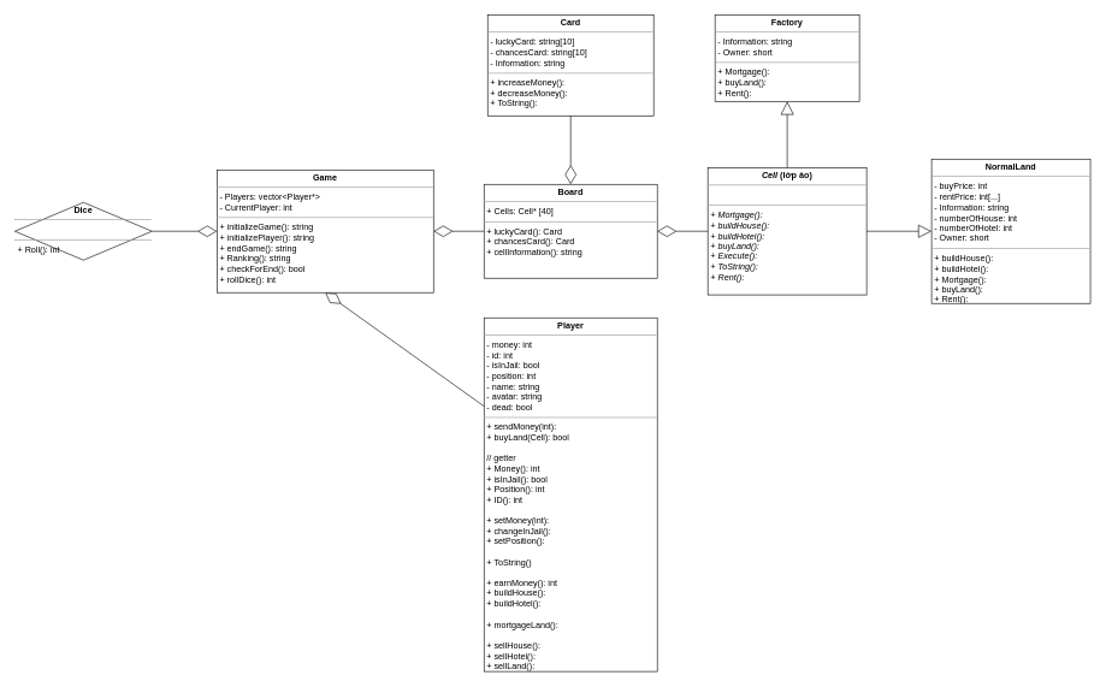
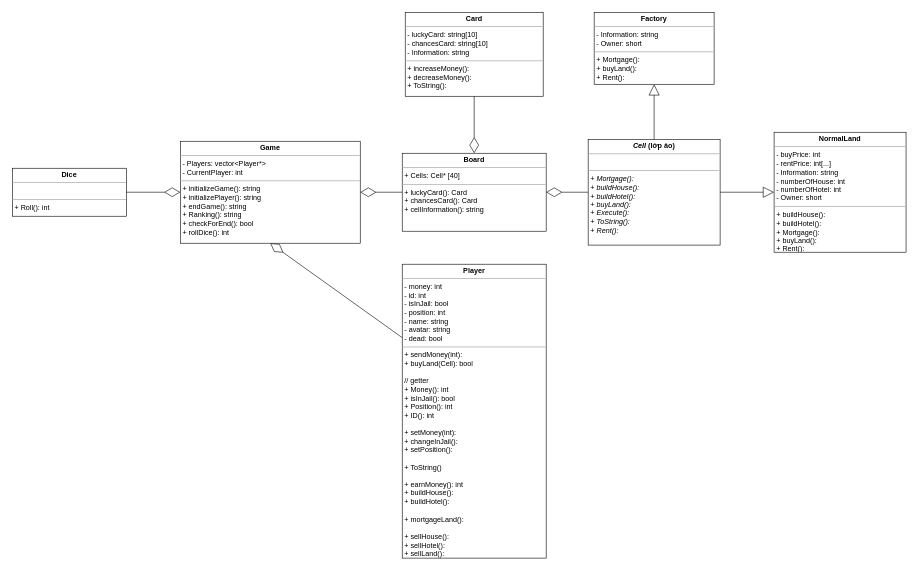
- <mxCell id="5" value="&lt;p style=&quot;margin: 0px ; margin-top: 4px ; text-align: center&quot;&gt;&lt;b&gt;Dice&lt;/b&gt;&lt;/p&gt;&lt;hr size=&quot;1&quot;&gt;&lt;p style=&quot;margin: 0px ; margin-left: 4px&quot;&gt;&lt;br&gt;&lt;/p&gt;&lt;hr size=&quot;1&quot;&gt;&lt;p style=&quot;margin: 0px ; margin-left: 4px&quot;&gt;+ Roll(): int&lt;/p&gt;" style="rhombus;verticalAlign=top;align=left;overflow=fill;fontSize=12;fontFamily=Helvetica;html=1;" parent="1" vertex="1"><mxGeometry x="20" y="280" width="190" height="80" as="geometry" /></mxCell>
+ <mxCell id="5" value="&lt;p style=&quot;margin: 0px ; margin-top: 4px ; text-align: center&quot;&gt;&lt;b&gt;Dice&lt;/b&gt;&lt;/p&gt;&lt;hr size=&quot;1&quot;&gt;&lt;p style=&quot;margin: 0px ; margin-left: 4px&quot;&gt;&lt;br&gt;&lt;/p&gt;&lt;hr size=&quot;1&quot;&gt;&lt;p style=&quot;margin: 0px ; margin-left: 4px&quot;&gt;+ Roll(): int&lt;/p&gt;" style="verticalAlign=top;align=left;overflow=fill;fontSize=12;fontFamily=Helvetica;html=1;" parent="1" vertex="1"><mxGeometry x="20" y="280" width="190" height="80" as="geometry" /></mxCell>
